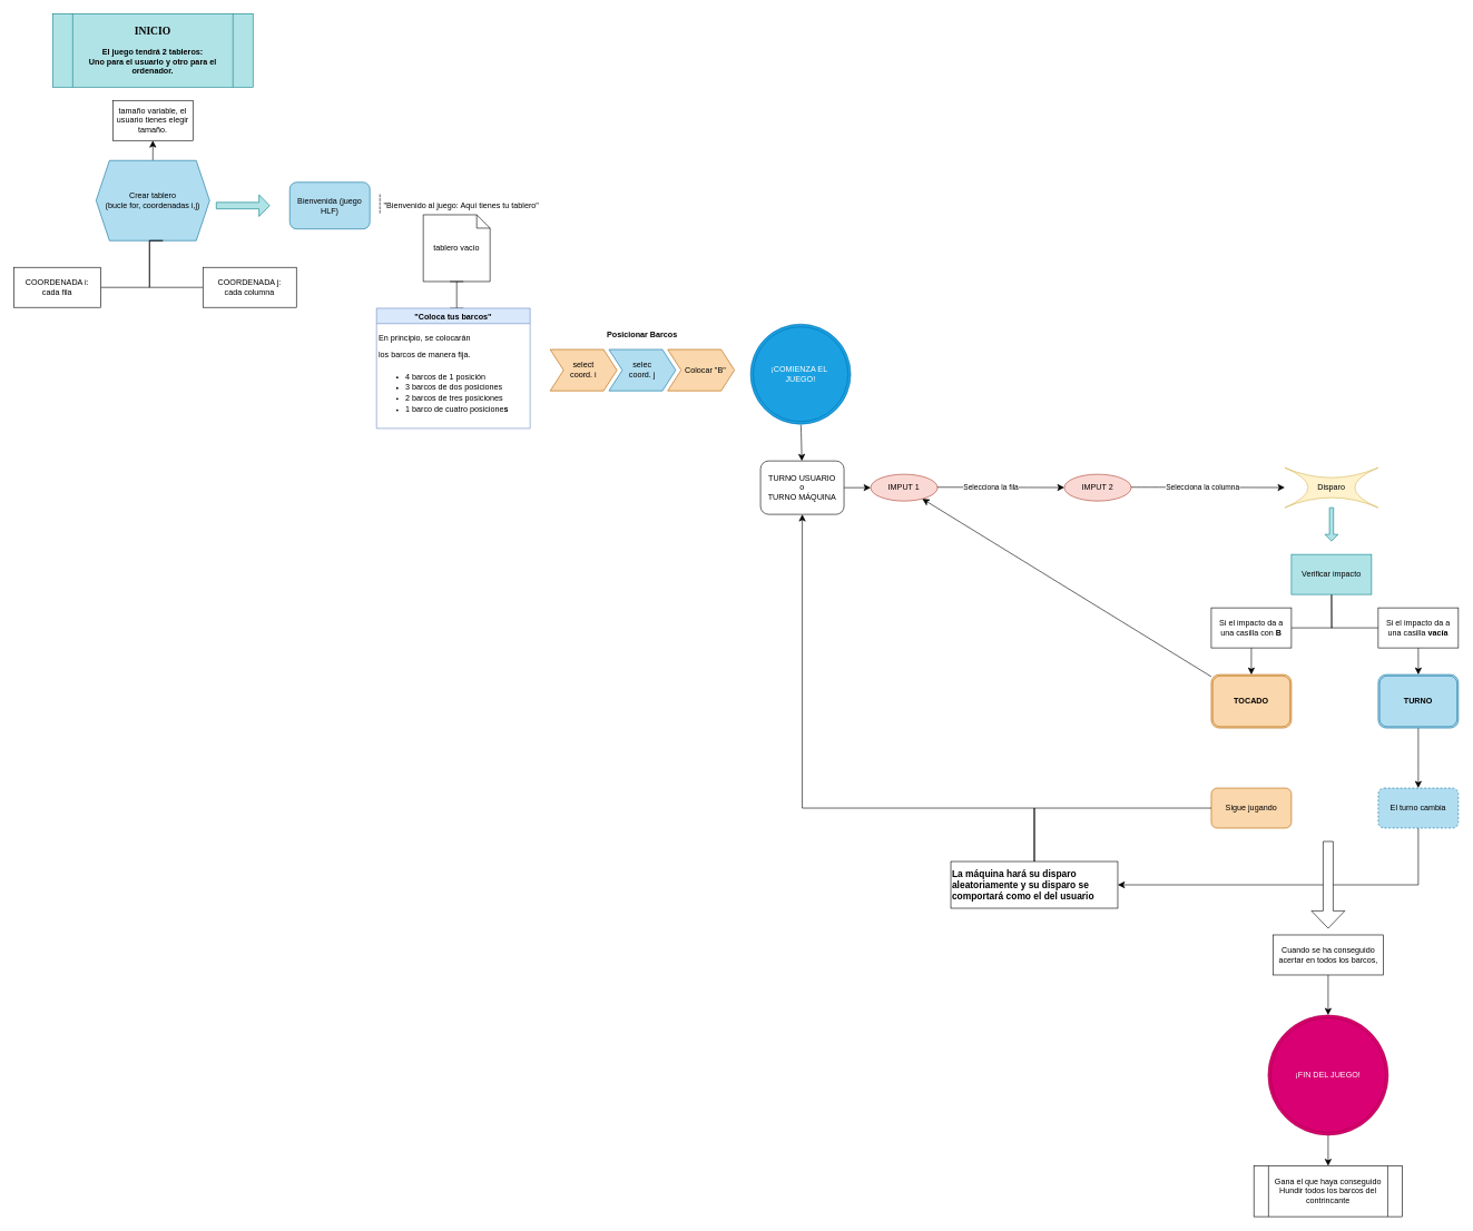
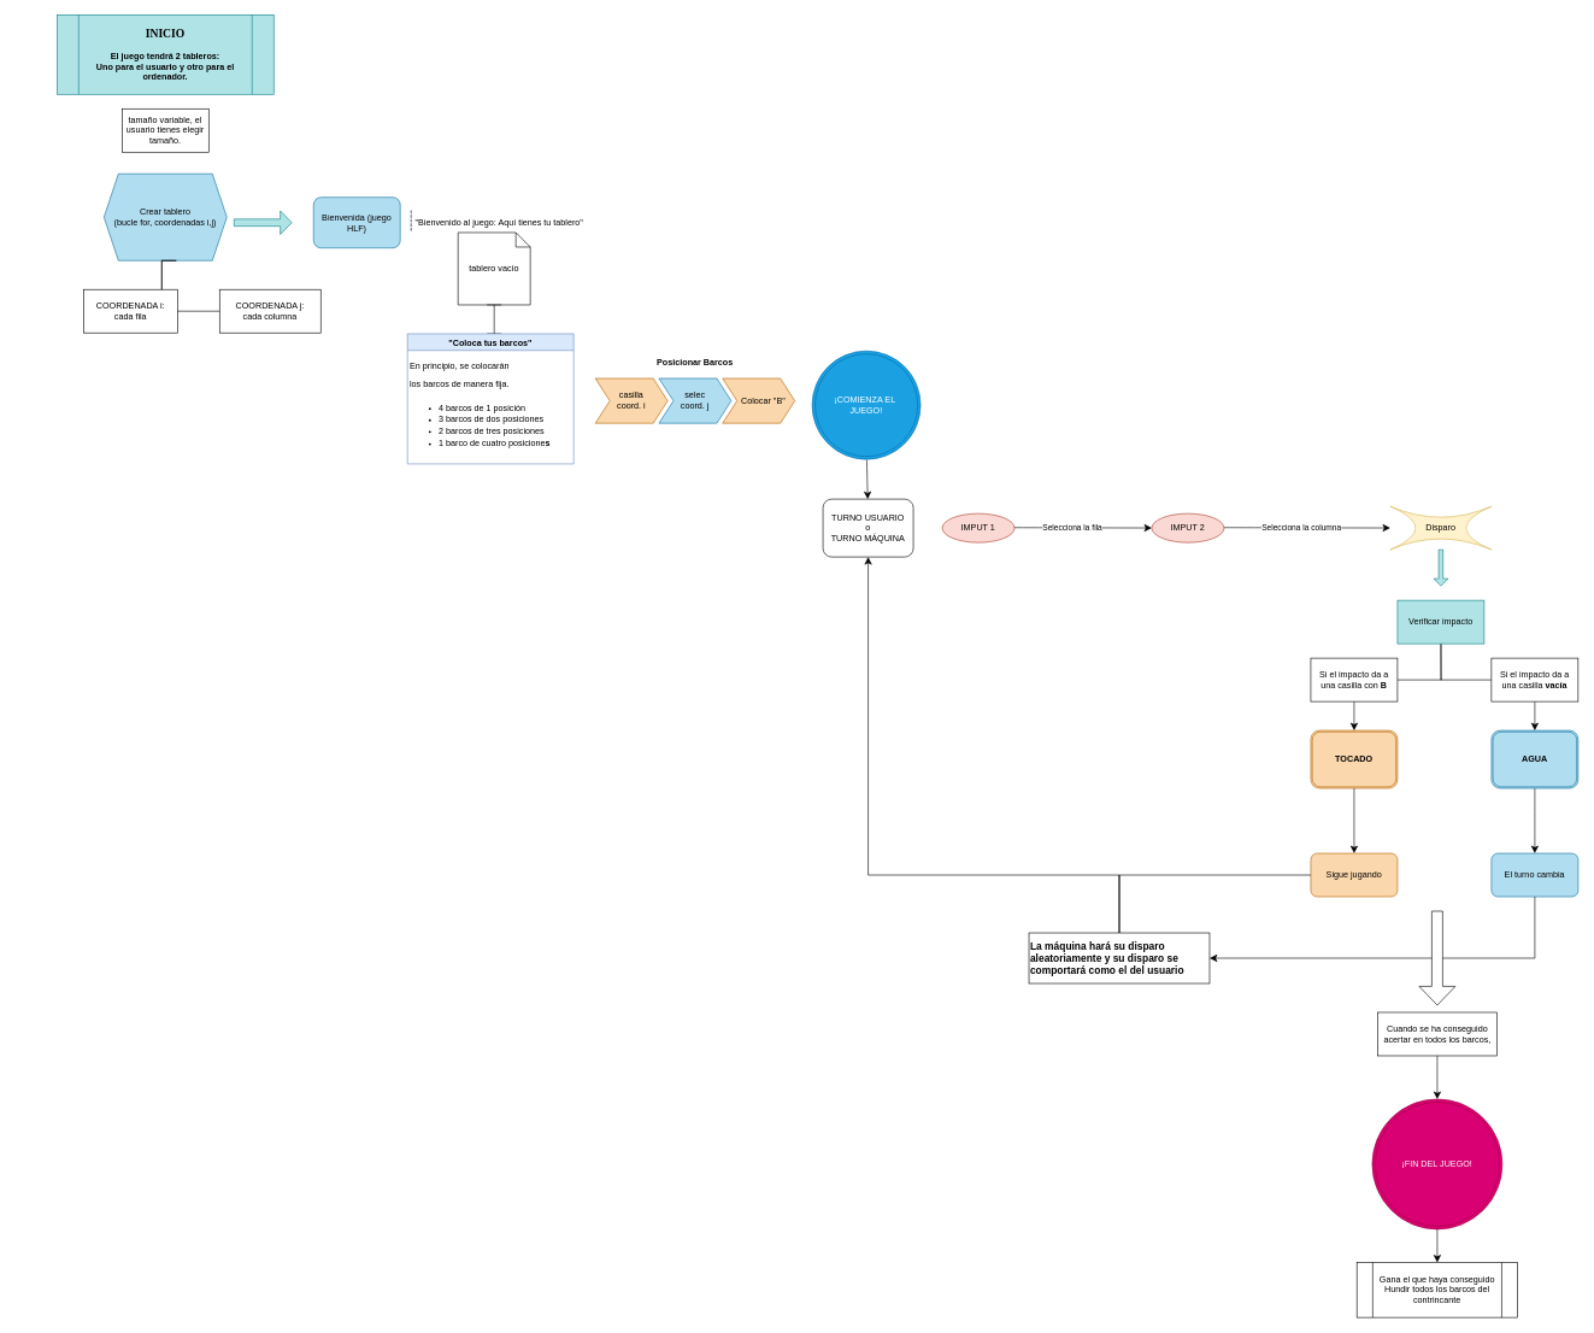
- <mxCell id="4" value="" style="edgeStyle=none;curved=1;rounded=0;orthogonalLoop=1;jettySize=auto;html=1;fontSize=12;startSize=8;endSize=8;" edge="1" parent="1" source="5" target="6"><mxGeometry relative="1" as="geometry" /></mxCell>
- <mxCell id="9" value="COORDENADA i:&lt;div&gt;cada fila&lt;/div&gt;" style="whiteSpace=wrap;html=1;align=center;verticalAlign=middle;treeFolding=1;treeMoving=1;" vertex="1" parent="1"><mxGeometry x="20" y="400" width="130" height="60" as="geometry" /></mxCell>
+ <mxCell id="9" value="COORDENADA i:&lt;div&gt;cada fila&lt;/div&gt;" style="whiteSpace=wrap;html=1;align=center;verticalAlign=middle;treeFolding=1;treeMoving=1;" vertex="1" parent="1"><mxGeometry x="115" y="400" width="130" height="60" as="geometry" /></mxCell>
- <mxCell id="17" value="select&lt;div&gt;coord. i&lt;/div&gt;" style="shape=step;perimeter=stepPerimeter;fixedSize=1;points=[];whiteSpace=wrap;html=1;fillColor=#fad7ac;strokeColor=#b46504;" vertex="1" parent="16"><mxGeometry x="10" y="33" width="100" height="62" as="geometry" /></mxCell>
+ <mxCell id="17" value="casilla&lt;div&gt;coord. i&lt;/div&gt;" style="shape=step;perimeter=stepPerimeter;fixedSize=1;points=[];whiteSpace=wrap;html=1;fillColor=#fad7ac;strokeColor=#b46504;" vertex="1" parent="16"><mxGeometry x="10" y="33" width="100" height="62" as="geometry" /></mxCell>
- <mxCell id="24" value="" style="edgeStyle=none;curved=1;rounded=0;orthogonalLoop=1;jettySize=auto;html=1;fontSize=12;startSize=8;endSize=8;" edge="1" parent="1" source="25" target="28"><mxGeometry relative="1" as="geometry" /></mxCell>
- <mxCell id="40" value="" style="edgeStyle=none;curved=1;rounded=0;orthogonalLoop=1;jettySize=auto;html=1;fontSize=12;startSize=8;endSize=8;" edge="1" parent="1" source="41" target="28"><mxGeometry relative="1" as="geometry" /></mxCell>
+ <mxCell id="40" value="" style="edgeStyle=none;curved=1;rounded=0;orthogonalLoop=1;jettySize=auto;html=1;fontSize=12;startSize=8;endSize=8;" edge="1" parent="1" source="41" target="44"><mxGeometry relative="1" as="geometry" /></mxCell>
- <mxCell id="43" value="&lt;b&gt;TURNO&lt;/b&gt;" style="shape=ext;double=1;rounded=1;whiteSpace=wrap;html=1;fillColor=#b1ddf0;strokeColor=#10739e;" vertex="1" parent="1"><mxGeometry x="2063" y="1010" width="120" height="80" as="geometry" /></mxCell>
+ <mxCell id="43" value="&lt;b&gt;AGUA&lt;/b&gt;" style="shape=ext;double=1;rounded=1;whiteSpace=wrap;html=1;fillColor=#b1ddf0;strokeColor=#10739e;" vertex="1" parent="1"><mxGeometry x="2063" y="1010" width="120" height="80" as="geometry" /></mxCell>
- <mxCell id="45" value="El turno cambia" style="whiteSpace=wrap;html=1;fillColor=#b1ddf0;strokeColor=#10739e;rounded=1;dashed=1;" vertex="1" parent="1"><mxGeometry x="2063" y="1180" width="120" height="60" as="geometry" /></mxCell>
+ <mxCell id="45" value="El turno cambia" style="whiteSpace=wrap;html=1;fillColor=#b1ddf0;strokeColor=#10739e;rounded=1;" vertex="1" parent="1"><mxGeometry x="2063" y="1180" width="120" height="60" as="geometry" /></mxCell>
